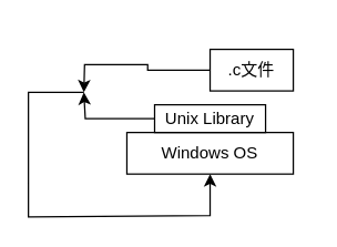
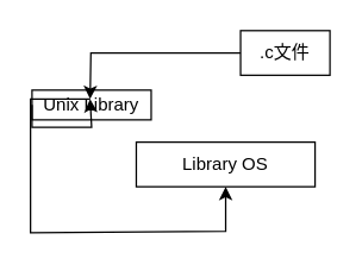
- <mxCell id="6" value=".c文件" style="rounded=0;whiteSpace=wrap;html=1;fillColor=none;" parent="1" vertex="1"><mxGeometry x="151" y="35" width="60" height="30" as="geometry" /></mxCell>
+ <mxCell id="6" value=".c文件" style="rounded=0;whiteSpace=wrap;html=1;fillColor=none;" parent="1" vertex="1"><mxGeometry x="161" y="20" width="60" height="30" as="geometry" /></mxCell>
- <mxCell id="4" value="Unix Library" style="rounded=0;whiteSpace=wrap;html=1;fillColor=none;" parent="1" vertex="1"><mxGeometry x="111" y="75" width="80" height="20" as="geometry" /></mxCell>
+ <mxCell id="4" value="Unix Library" style="rounded=0;whiteSpace=wrap;html=1;fillColor=none;" parent="1" vertex="1"><mxGeometry x="21" y="60" width="80" height="20" as="geometry" /></mxCell>
- <mxCell id="2" value="Windows OS" style="rounded=0;whiteSpace=wrap;html=1;fillColor=none;" parent="1" vertex="1"><mxGeometry x="91" y="95" width="120" height="30" as="geometry" /></mxCell>
+ <mxCell id="2" value="Library OS" style="rounded=0;whiteSpace=wrap;html=1;fillColor=none;" parent="1" vertex="1"><mxGeometry x="91" y="95" width="120" height="30" as="geometry" /></mxCell>
